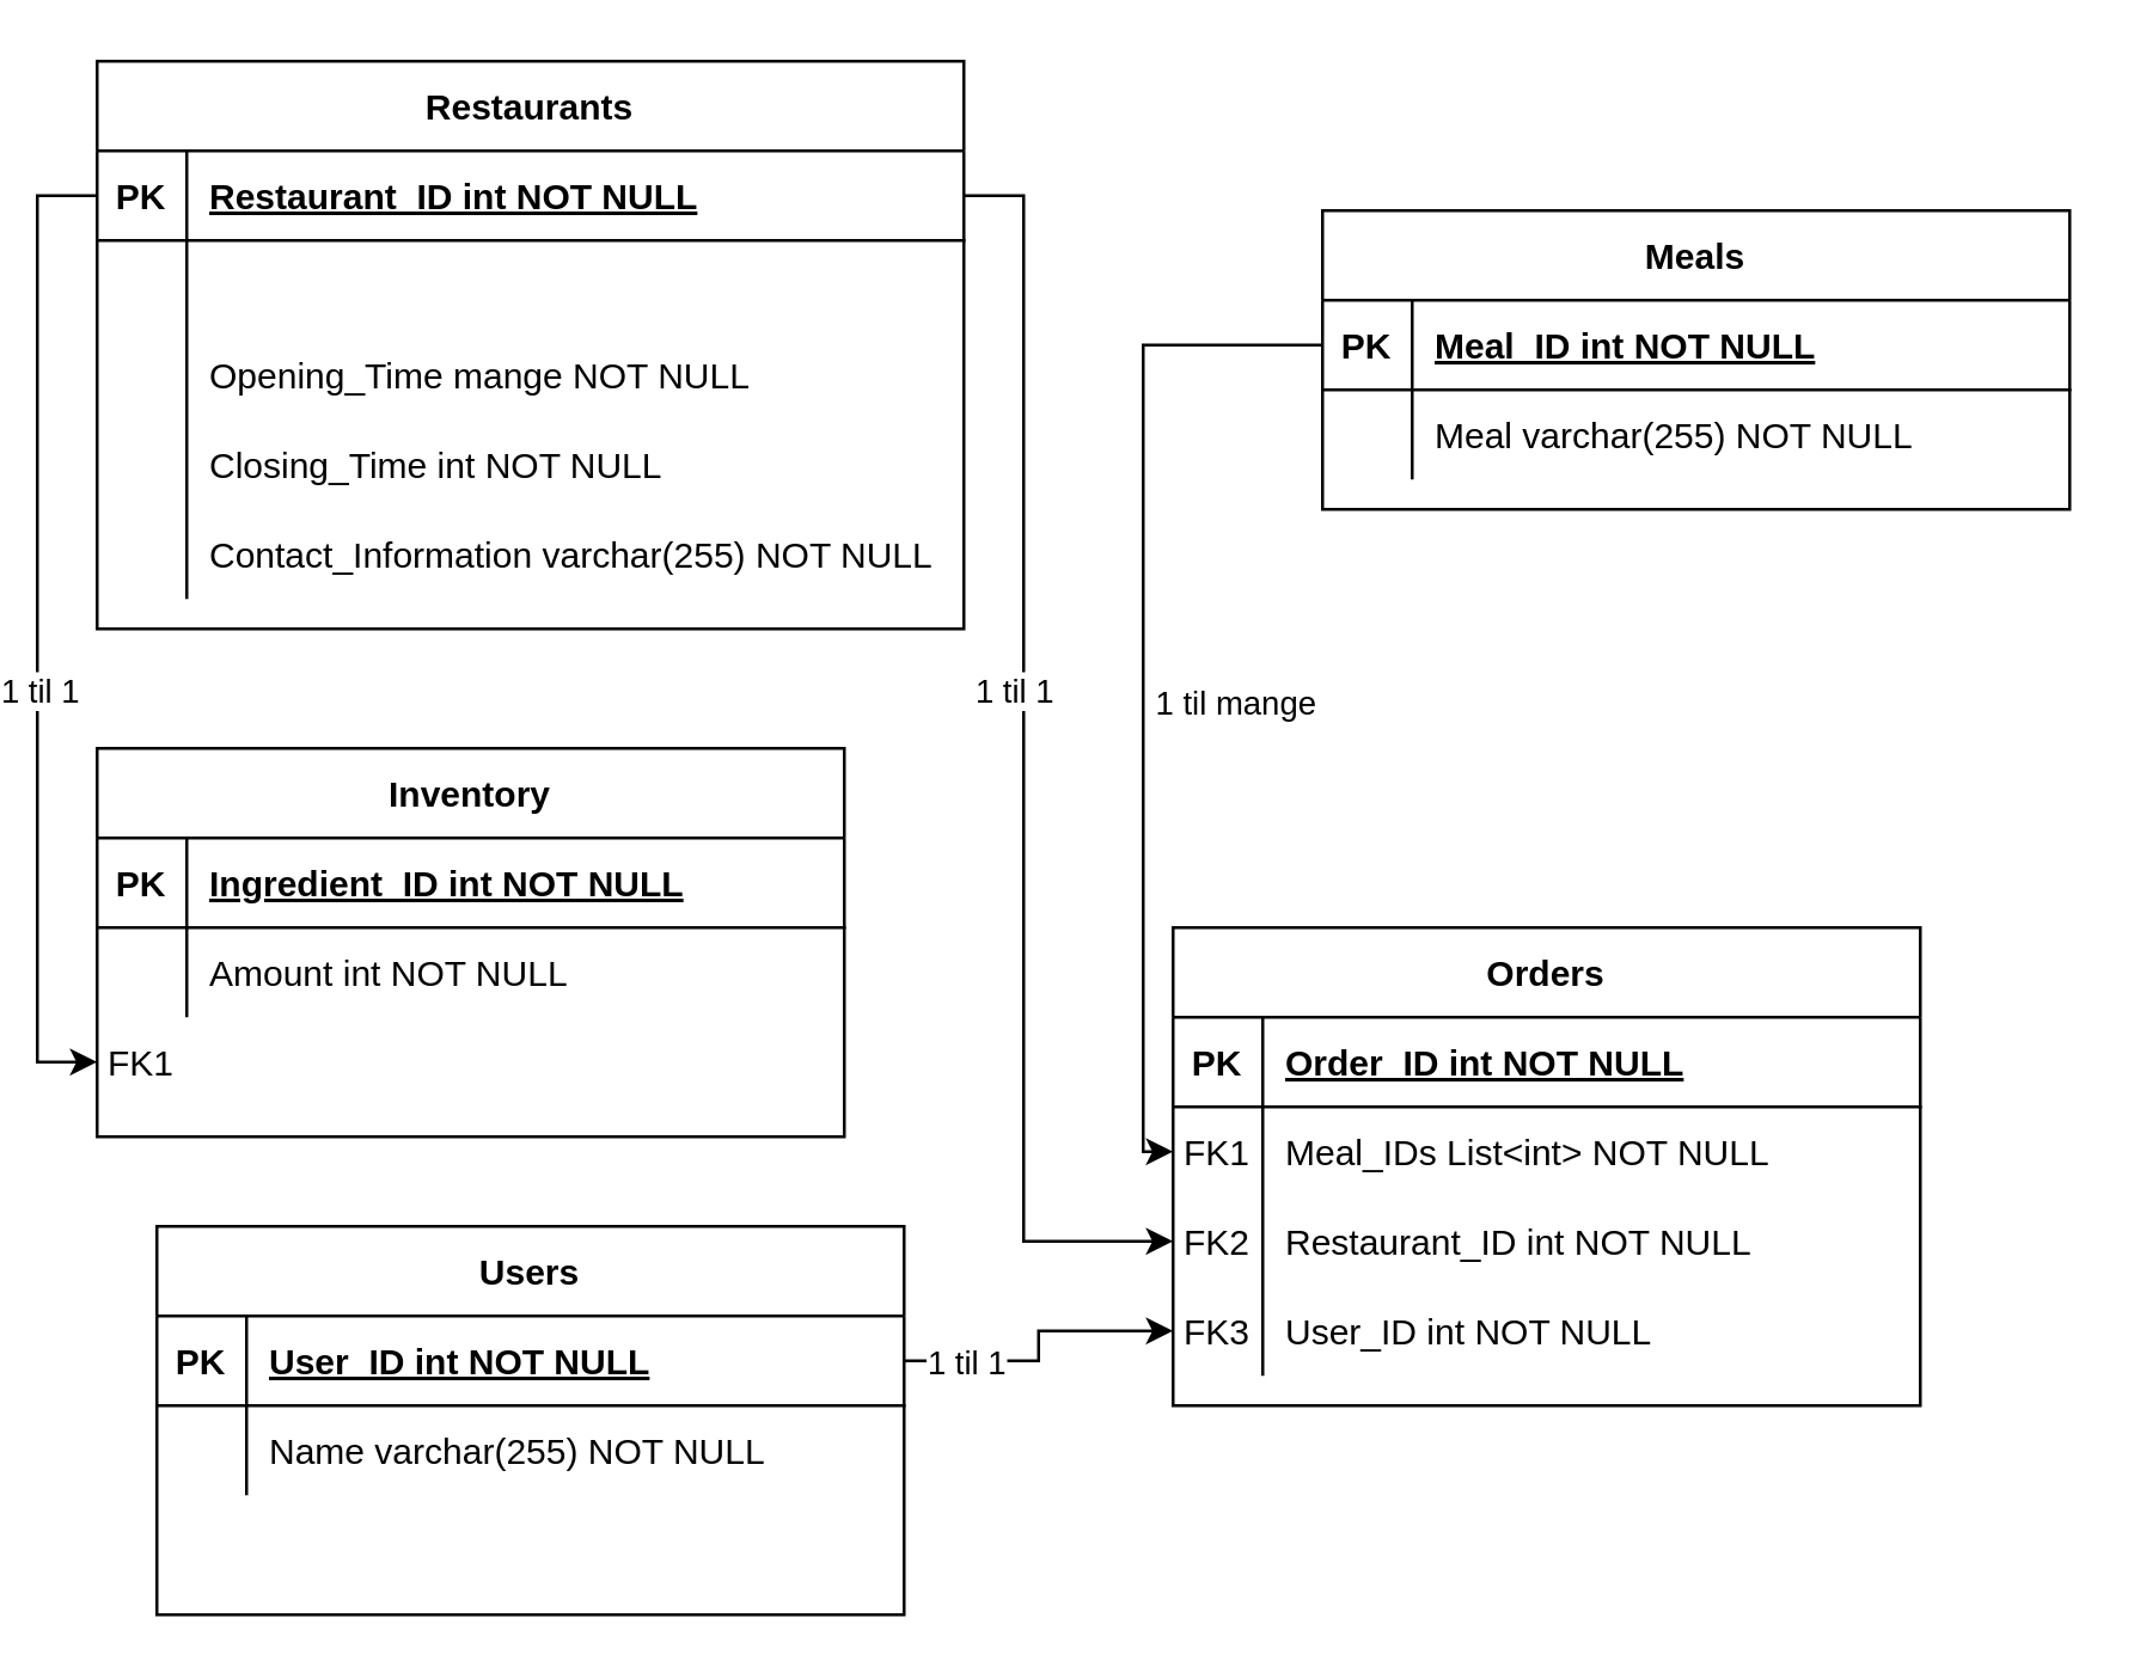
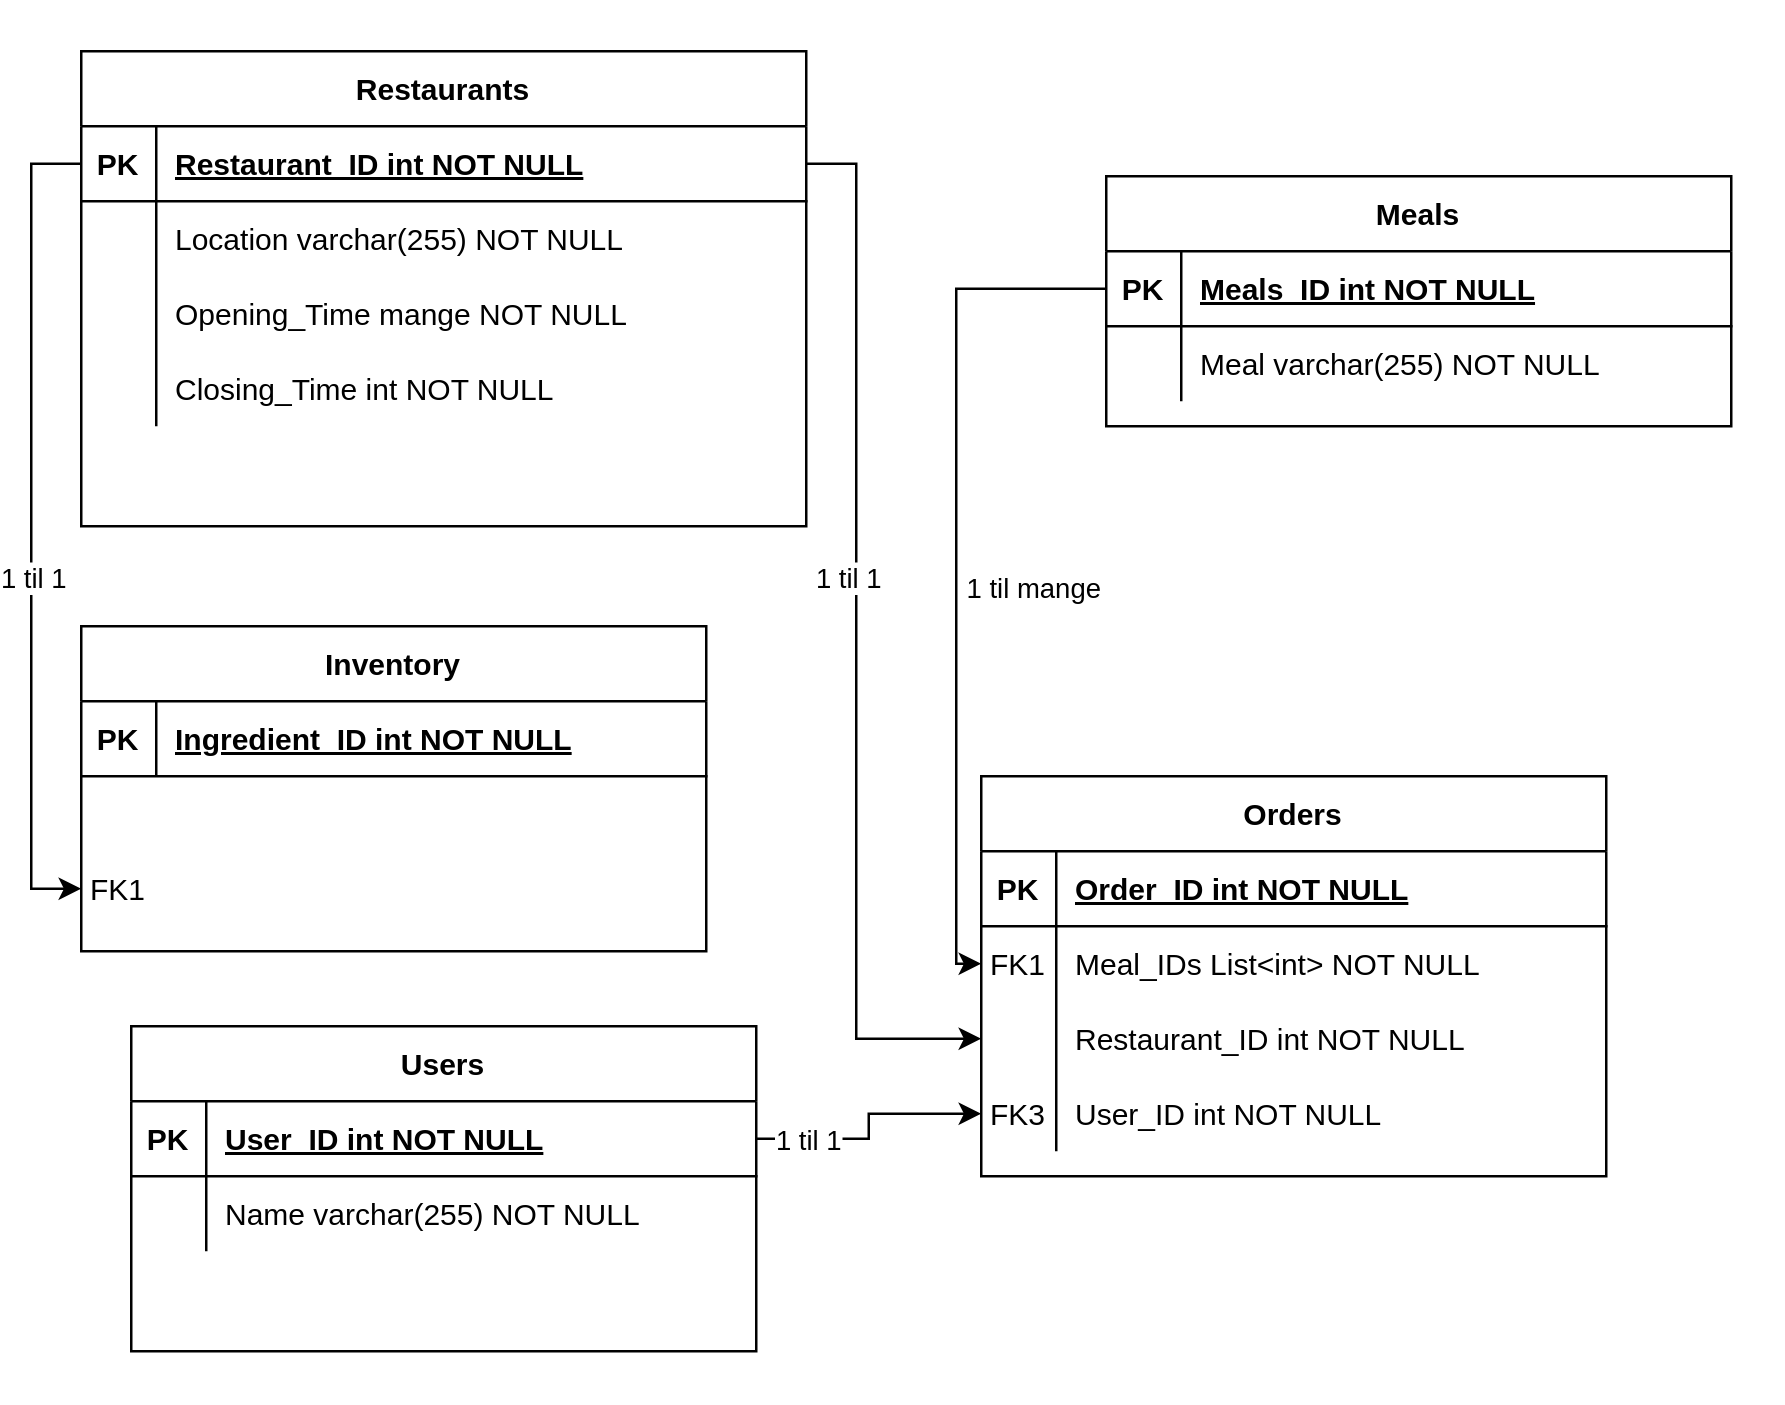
+ <mxCell id="39" value="Location varchar(255) NOT NULL" style="shape=partialRectangle;overflow=hidden;connectable=0;fillColor=none;top=0;left=0;bottom=0;right=0;align=left;spacingLeft=6;" parent="37" vertex="1"><mxGeometry x="30" width="260" height="30" as="geometry"><mxRectangle width="260" height="30" as="alternateBounds" /></mxGeometry></mxCell>
- <mxCell id="52" value="Meal_ID int NOT NULL " style="shape=partialRectangle;overflow=hidden;connectable=0;fillColor=none;top=0;left=0;bottom=0;right=0;align=left;spacingLeft=6;fontStyle=5;" parent="50" vertex="1"><mxGeometry x="30" width="220" height="30" as="geometry"><mxRectangle width="220" height="30" as="alternateBounds" /></mxGeometry></mxCell>
+ <mxCell id="52" value="Meals_ID int NOT NULL " style="shape=partialRectangle;overflow=hidden;connectable=0;fillColor=none;top=0;left=0;bottom=0;right=0;align=left;spacingLeft=6;fontStyle=5;" parent="50" vertex="1"><mxGeometry x="30" width="220" height="30" as="geometry"><mxRectangle width="220" height="30" as="alternateBounds" /></mxGeometry></mxCell>
- <mxCell id="48" value="Contact_Information varchar(255) NOT NULL" style="shape=partialRectangle;overflow=hidden;connectable=0;fillColor=none;top=0;left=0;bottom=0;right=0;align=left;spacingLeft=6;" parent="46" vertex="1"><mxGeometry x="30" width="260" height="30" as="geometry"><mxRectangle width="260" height="30" as="alternateBounds" /></mxGeometry></mxCell>
- <mxCell id="30" value="Amount int NOT NULL" style="shape=partialRectangle;overflow=hidden;connectable=0;fillColor=none;top=0;left=0;bottom=0;right=0;align=left;spacingLeft=6;" parent="28" vertex="1"><mxGeometry x="30" width="220" height="30" as="geometry"><mxRectangle width="220" height="30" as="alternateBounds" /></mxGeometry></mxCell>
- <mxCell id="19" value="FK2" style="shape=partialRectangle;overflow=hidden;connectable=0;fillColor=none;top=0;left=0;bottom=0;right=0;" parent="18" vertex="1"><mxGeometry width="30" height="30" as="geometry"><mxRectangle width="30" height="30" as="alternateBounds" /></mxGeometry></mxCell>
